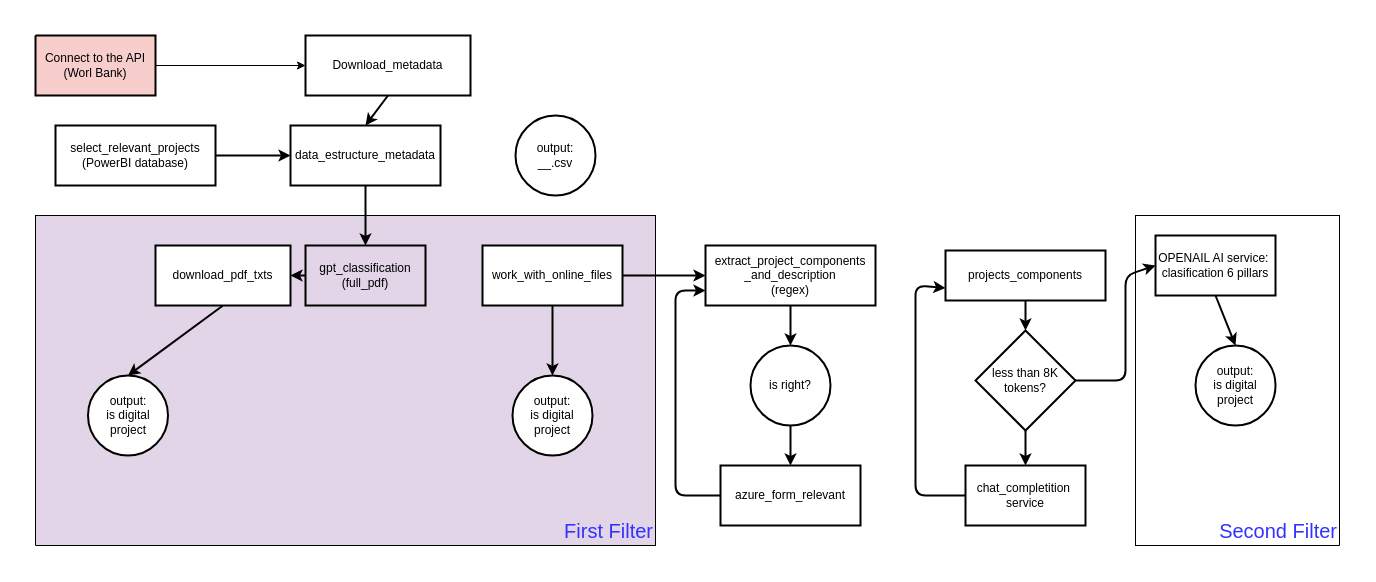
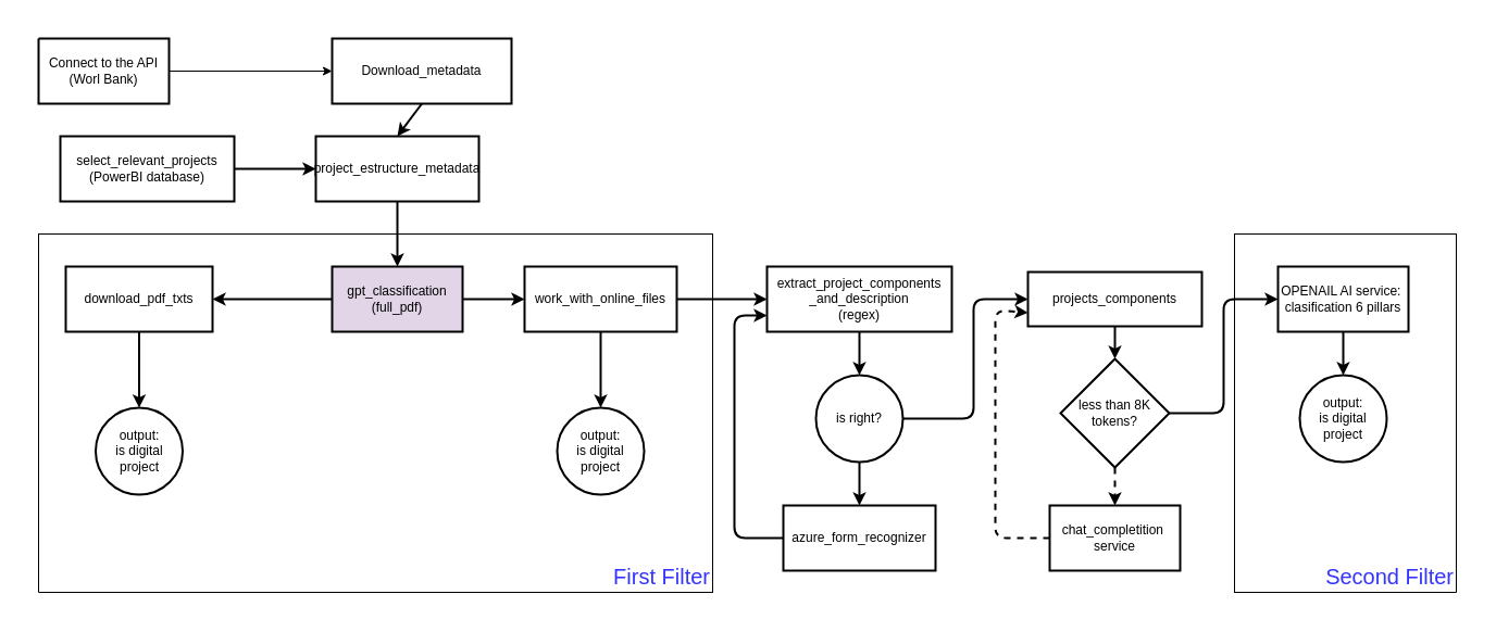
- <mxCell id="5" value="Connect to the API&lt;br&gt;(Worl Bank)" style="whiteSpace=wrap;html=1;fillColor=#f8cecc;strokeColor=#000000;strokeWidth=2;fontColor=#000000;" vertex="1" parent="1"><mxGeometry x="35" y="35" width="120" height="60" as="geometry" /></mxCell>
+ <mxCell id="5" value="Connect to the API&lt;br&gt;(Worl Bank)" style="whiteSpace=wrap;html=1;fillColor=#FFFFFF;strokeColor=#000000;strokeWidth=2;fontColor=#000000;" vertex="1" parent="1"><mxGeometry x="35" y="35" width="120" height="60" as="geometry" /></mxCell>
- <mxCell id="10" value="data_estructure_metadata" style="whiteSpace=wrap;html=1;strokeColor=#000000;strokeWidth=2;fontColor=#000000;fillColor=#FFFFFF;" vertex="1" parent="1"><mxGeometry x="290" y="125" width="150" height="60" as="geometry" /></mxCell>
+ <mxCell id="10" value="project_estructure_metadata" style="whiteSpace=wrap;html=1;strokeColor=#000000;strokeWidth=2;fontColor=#000000;fillColor=#FFFFFF;" vertex="1" parent="1"><mxGeometry x="290" y="125" width="150" height="60" as="geometry" /></mxCell>
- <mxCell id="11" value="output:&lt;br&gt;__.csv" style="ellipse;whiteSpace=wrap;html=1;strokeColor=#000000;strokeWidth=2;fontColor=#000000;fillColor=#FFFFFF;" vertex="1" parent="1"><mxGeometry x="515" y="115" width="80" height="80" as="geometry" /></mxCell>
- <mxCell id="34" value="OPENAIL AI service:&amp;nbsp;&lt;br&gt;clasification 6 pillars" style="whiteSpace=wrap;html=1;strokeColor=#000000;strokeWidth=2;fontColor=#000000;fillColor=#FFFFFF;" vertex="1" parent="1"><mxGeometry x="1155" y="235" width="120" height="60" as="geometry" /></mxCell>
+ <mxCell id="34" value="OPENAIL AI service:&amp;nbsp;&lt;br&gt;clasification 6 pillars" style="whiteSpace=wrap;html=1;strokeColor=#000000;strokeWidth=2;fontColor=#000000;fillColor=#FFFFFF;" vertex="1" parent="1"><mxGeometry x="1175" y="245" width="120" height="60" as="geometry" /></mxCell>
- <mxCell id="13" value="download_pdf_txts" style="whiteSpace=wrap;html=1;strokeColor=#000000;strokeWidth=2;fontColor=#000000;fillColor=#FFFFFF;" vertex="1" parent="1"><mxGeometry x="155" y="245" width="135" height="60" as="geometry" /></mxCell>
+ <mxCell id="13" value="download_pdf_txts" style="whiteSpace=wrap;html=1;strokeColor=#000000;strokeWidth=2;fontColor=#000000;fillColor=#FFFFFF;" vertex="1" parent="1"><mxGeometry x="60" y="245" width="135" height="60" as="geometry" /></mxCell>
+ <mxCell id="9" style="edgeStyle=none;html=1;exitX=1;exitY=0.5;exitDx=0;exitDy=0;entryX=0;entryY=0.5;entryDx=0;entryDy=0;strokeColor=#000000;strokeWidth=2;fontColor=#000000;" edge="1" parent="1" source="38" target="18"><mxGeometry relative="1" as="geometry" /></mxCell>
+ <mxCell id="22" style="edgeStyle=none;html=1;exitX=1;exitY=0.5;exitDx=0;exitDy=0;strokeColor=#000000;strokeWidth=2;fontColor=#000000;entryX=0;entryY=0.5;entryDx=0;entryDy=0;" edge="1" parent="1" source="23" target="27"><mxGeometry relative="1" as="geometry"><mxPoint x="855" y="395" as="targetPoint" /><Array as="points"><mxPoint x="895" y="385" /><mxPoint x="895" y="275" /></Array></mxGeometry></mxCell>
- <mxCell id="3" value="First Filter" style="whiteSpace=wrap;html=1;strokeColor=#000000;strokeWidth=1;fontColor=#3333FF;fillColor=#e1d5e7;verticalAlign=bottom;align=right;fontSize=20;" vertex="1" parent="1"><mxGeometry x="35" y="215" width="620" height="330" as="geometry" /></mxCell>
+ <mxCell id="3" value="First Filter" style="whiteSpace=wrap;html=1;strokeColor=#000000;strokeWidth=1;fontColor=#3333FF;fillColor=#FFFFFF;verticalAlign=bottom;align=right;fontSize=20;" vertex="1" parent="1"><mxGeometry x="35" y="215" width="620" height="330" as="geometry" /></mxCell>
- <mxCell id="31" style="edgeStyle=none;html=1;exitX=0;exitY=0.5;exitDx=0;exitDy=0;entryX=0;entryY=0.75;entryDx=0;entryDy=0;strokeColor=#000000;strokeWidth=2;fontColor=#000000;" edge="1" parent="1" source="32" target="27"><mxGeometry relative="1" as="geometry"><Array as="points"><mxPoint x="915" y="495" /><mxPoint x="915" y="285" /></Array></mxGeometry></mxCell>
+ <mxCell id="31" style="edgeStyle=none;html=1;exitX=0;exitY=0.5;exitDx=0;exitDy=0;entryX=0;entryY=0.75;entryDx=0;entryDy=0;strokeColor=#000000;strokeWidth=2;fontColor=#000000;dashed=1;" edge="1" parent="1" source="32" target="27"><mxGeometry relative="1" as="geometry"><Array as="points"><mxPoint x="915" y="495" /><mxPoint x="915" y="285" /></Array></mxGeometry></mxCell>
- <mxCell id="28" style="edgeStyle=none;html=1;exitX=0.5;exitY=1;exitDx=0;exitDy=0;entryX=0.5;entryY=0;entryDx=0;entryDy=0;strokeColor=#000000;strokeWidth=2;fontColor=#000000;" edge="1" parent="1" source="30" target="32"><mxGeometry relative="1" as="geometry" /></mxCell>
+ <mxCell id="28" style="edgeStyle=none;html=1;exitX=0.5;exitY=1;exitDx=0;exitDy=0;entryX=0.5;entryY=0;entryDx=0;entryDy=0;strokeColor=#000000;strokeWidth=2;fontColor=#000000;dashed=1;" edge="1" parent="1" source="30" target="32"><mxGeometry relative="1" as="geometry" /></mxCell>
- <mxCell id="25" value="azure_form_relevant" style="whiteSpace=wrap;html=1;strokeColor=#000000;strokeWidth=2;fontColor=#000000;fillColor=#FFFFFF;" vertex="1" parent="1"><mxGeometry x="720" y="465" width="140" height="60" as="geometry" /></mxCell>
+ <mxCell id="25" value="azure_form_recognizer" style="whiteSpace=wrap;html=1;strokeColor=#000000;strokeWidth=2;fontColor=#000000;fillColor=#FFFFFF;" vertex="1" parent="1"><mxGeometry x="720" y="465" width="140" height="60" as="geometry" /></mxCell>
